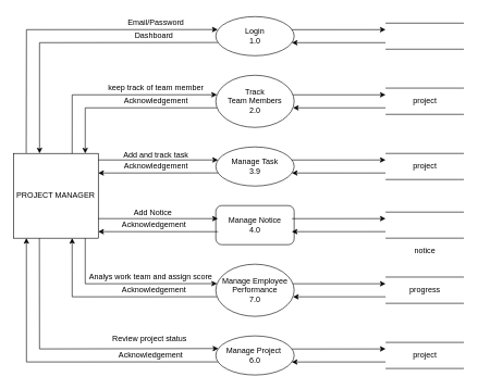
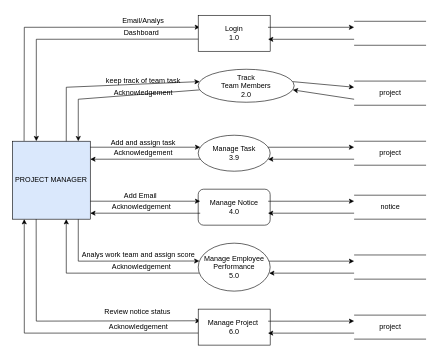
- <mxCell id="18" value="Email/Password" style="text;html=1;align=center;verticalAlign=middle;resizable=0;points=[];autosize=1;strokeColor=none;fillColor=none;" parent="1" vertex="1"><mxGeometry x="183" y="20" width="110" height="30" as="geometry" /></mxCell>
+ <mxCell id="18" value="Email/Analys" style="text;html=1;align=center;verticalAlign=middle;resizable=0;points=[];autosize=1;strokeColor=none;fillColor=none;" parent="1" vertex="1"><mxGeometry x="183" y="20" width="110" height="30" as="geometry" /></mxCell>
- <mxCell id="51" value="Login&lt;br style=&quot;border-color: var(--border-color);&quot;&gt;1.0" style="ellipse;whiteSpace=wrap;html=1;" vertex="1" parent="1"><mxGeometry x="330" y="25" width="120" height="60" as="geometry" /></mxCell>
+ <mxCell id="51" value="Login&lt;br style=&quot;border-color: var(--border-color);&quot;&gt;1.0" style="whiteSpace=wrap;html=1;rounded=0;" vertex="1" parent="1"><mxGeometry x="330" y="25" width="120" height="60" as="geometry" /></mxCell>
- <mxCell id="12" value="keep track of team member" style="text;html=1;align=center;verticalAlign=middle;resizable=0;points=[];autosize=1;strokeColor=none;fillColor=none;" parent="1" vertex="1"><mxGeometry x="153" y="120" width="170" height="30" as="geometry" /></mxCell>
+ <mxCell id="12" value="keep track of team task" style="text;html=1;align=center;verticalAlign=middle;resizable=0;points=[];autosize=1;strokeColor=none;fillColor=none;" parent="1" vertex="1"><mxGeometry x="153" y="120" width="170" height="30" as="geometry" /></mxCell>
- <mxCell id="45" value="Track&lt;br style=&quot;border-color: var(--border-color);&quot;&gt;Team Members&lt;br style=&quot;border-color: var(--border-color);&quot;&gt;2.0" style="ellipse;whiteSpace=wrap;html=1;" vertex="1" parent="1"><mxGeometry x="330" y="115" width="120" height="80" as="geometry" /></mxCell>
+ <mxCell id="45" value="Track&lt;br style=&quot;border-color: var(--border-color);&quot;&gt;Team Members&lt;br style=&quot;border-color: var(--border-color);&quot;&gt;2.0" style="ellipse;whiteSpace=wrap;html=1;" vertex="1" parent="1"><mxGeometry x="330" y="115" width="160" height="55" as="geometry" /></mxCell>
- <mxCell id="28" value="&lt;font style=&quot;font-size: 12px;&quot;&gt;Add and track task&lt;/font&gt;" style="text;html=1;align=center;verticalAlign=middle;resizable=0;points=[];autosize=1;strokeColor=none;fillColor=none;fontSize=16;" vertex="1" parent="1"><mxGeometry x="173" y="221" width="130" height="30" as="geometry" /></mxCell>
+ <mxCell id="28" value="&lt;font style=&quot;font-size: 12px;&quot;&gt;Add and assign task&lt;/font&gt;" style="text;html=1;align=center;verticalAlign=middle;resizable=0;points=[];autosize=1;strokeColor=none;fillColor=none;fontSize=16;" vertex="1" parent="1"><mxGeometry x="173" y="221" width="130" height="30" as="geometry" /></mxCell>
- <mxCell id="2" value="PROJECT MANAGER" style="whiteSpace=wrap;html=1;aspect=fixed;" parent="1" vertex="1"><mxGeometry x="20" y="235" width="130" height="130" as="geometry" /></mxCell>
+ <mxCell id="2" value="PROJECT MANAGER" style="whiteSpace=wrap;html=1;aspect=fixed;fillColor=#dae8fc;" parent="1" vertex="1"><mxGeometry x="20" y="235" width="130" height="130" as="geometry" /></mxCell>
- <mxCell id="37" value="Add Notice&amp;nbsp;" style="text;html=1;align=center;verticalAlign=middle;resizable=0;points=[];autosize=1;strokeColor=none;fillColor=none;" vertex="1" parent="1"><mxGeometry x="190" y="311" width="90" height="30" as="geometry" /></mxCell>
+ <mxCell id="37" value="Add Email&amp;nbsp;" style="text;html=1;align=center;verticalAlign=middle;resizable=0;points=[];autosize=1;strokeColor=none;fillColor=none;" vertex="1" parent="1"><mxGeometry x="190" y="311" width="90" height="30" as="geometry" /></mxCell>
- <mxCell id="35" value="notice" style="text;html=1;align=center;verticalAlign=middle;resizable=0;points=[];autosize=1;strokeColor=none;fillColor=none;" vertex="1" parent="1"><mxGeometry x="620" y="370" width="60" height="30" as="geometry" /></mxCell>
+ <mxCell id="35" value="notice" style="text;html=1;align=center;verticalAlign=middle;resizable=0;points=[];autosize=1;strokeColor=none;fillColor=none;" vertex="1" parent="1"><mxGeometry x="620" y="330" width="60" height="30" as="geometry" /></mxCell>
- <mxCell id="39" value="Manage Employee Performance&lt;br style=&quot;border-color: var(--border-color);&quot;&gt;7.0" style="ellipse;whiteSpace=wrap;html=1;" vertex="1" parent="1"><mxGeometry x="330" y="405" width="120" height="80" as="geometry" /></mxCell>
+ <mxCell id="39" value="Manage Employee Performance&lt;br style=&quot;border-color: var(--border-color);&quot;&gt;5.0" style="ellipse;whiteSpace=wrap;html=1;" vertex="1" parent="1"><mxGeometry x="330" y="405" width="120" height="80" as="geometry" /></mxCell>
- <mxCell id="44" value="progress" style="text;html=1;align=center;verticalAlign=middle;resizable=0;points=[];autosize=1;strokeColor=none;fillColor=none;" vertex="1" parent="1"><mxGeometry x="615" y="429" width="70" height="30" as="geometry" /></mxCell>
- <mxCell id="16" value="Review project status&amp;nbsp;" style="text;html=1;align=center;verticalAlign=middle;resizable=0;points=[];autosize=1;strokeColor=none;fillColor=none;" parent="1" vertex="1"><mxGeometry x="160" y="505" width="140" height="30" as="geometry" /></mxCell>
+ <mxCell id="16" value="Review notice status&amp;nbsp;" style="text;html=1;align=center;verticalAlign=middle;resizable=0;points=[];autosize=1;strokeColor=none;fillColor=none;" parent="1" vertex="1"><mxGeometry x="160" y="505" width="140" height="30" as="geometry" /></mxCell>
- <mxCell id="57" value="Manage Project&amp;nbsp;&lt;br style=&quot;border-color: var(--border-color);&quot;&gt;6.0" style="ellipse;whiteSpace=wrap;html=1;" vertex="1" parent="1"><mxGeometry x="330" y="515" width="120" height="60" as="geometry" /></mxCell>
+ <mxCell id="57" value="Manage Project&amp;nbsp;&lt;br style=&quot;border-color: var(--border-color);&quot;&gt;6.0" style="whiteSpace=wrap;html=1;rounded=0;" vertex="1" parent="1"><mxGeometry x="330" y="515" width="120" height="60" as="geometry" /></mxCell>
